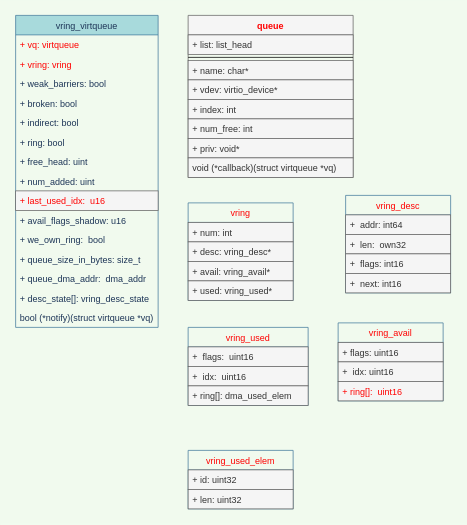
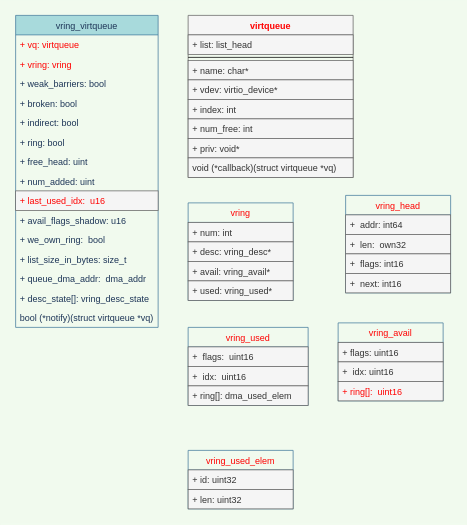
- <mxCell id="18" value="queue" style="swimlane;fontStyle=1;align=center;verticalAlign=top;childLayout=stackLayout;horizontal=1;startSize=26;horizontalStack=0;resizeParent=1;resizeParentMax=0;resizeLast=0;collapsible=1;marginBottom=0;rounded=0;sketch=0;fillColor=#f5f5f5;strokeColor=#666666;fontColor=#FF0000;" vertex="1" parent="1"><mxGeometry x="250" y="20" width="220" height="216" as="geometry" /></mxCell>
+ <mxCell id="18" value="virtqueue" style="swimlane;fontStyle=1;align=center;verticalAlign=top;childLayout=stackLayout;horizontal=1;startSize=26;horizontalStack=0;resizeParent=1;resizeParentMax=0;resizeLast=0;collapsible=1;marginBottom=0;rounded=0;sketch=0;fillColor=#f5f5f5;strokeColor=#666666;fontColor=#FF0000;" vertex="1" parent="1"><mxGeometry x="250" y="20" width="220" height="216" as="geometry" /></mxCell>
- <mxCell id="32" value="vring_desc" style="swimlane;fontStyle=0;childLayout=stackLayout;horizontal=1;startSize=26;fillColor=none;horizontalStack=0;resizeParent=1;resizeParentMax=0;resizeLast=0;collapsible=1;marginBottom=0;rounded=0;sketch=0;strokeColor=#457B9D;fontColor=#FF0000;" vertex="1" parent="1"><mxGeometry x="460" y="260" width="140" height="130" as="geometry" /></mxCell>
+ <mxCell id="32" value="vring_head" style="swimlane;fontStyle=0;childLayout=stackLayout;horizontal=1;startSize=26;fillColor=none;horizontalStack=0;resizeParent=1;resizeParentMax=0;resizeLast=0;collapsible=1;marginBottom=0;rounded=0;sketch=0;strokeColor=#457B9D;fontColor=#FF0000;" vertex="1" parent="1"><mxGeometry x="460" y="260" width="140" height="130" as="geometry" /></mxCell>
- <mxCell id="14" value="+ queue_size_in_bytes: size_t" style="text;strokeColor=none;fillColor=none;align=left;verticalAlign=top;spacingLeft=4;spacingRight=4;overflow=hidden;rotatable=0;points=[[0,0.5],[1,0.5]];portConstraint=eastwest;fontColor=#1D3557;" vertex="1" parent="2"><mxGeometry y="312" width="190" height="26" as="geometry" /></mxCell>
+ <mxCell id="14" value="+ list_size_in_bytes: size_t" style="text;strokeColor=none;fillColor=none;align=left;verticalAlign=top;spacingLeft=4;spacingRight=4;overflow=hidden;rotatable=0;points=[[0,0.5],[1,0.5]];portConstraint=eastwest;fontColor=#1D3557;" vertex="1" parent="2"><mxGeometry y="312" width="190" height="26" as="geometry" /></mxCell>
